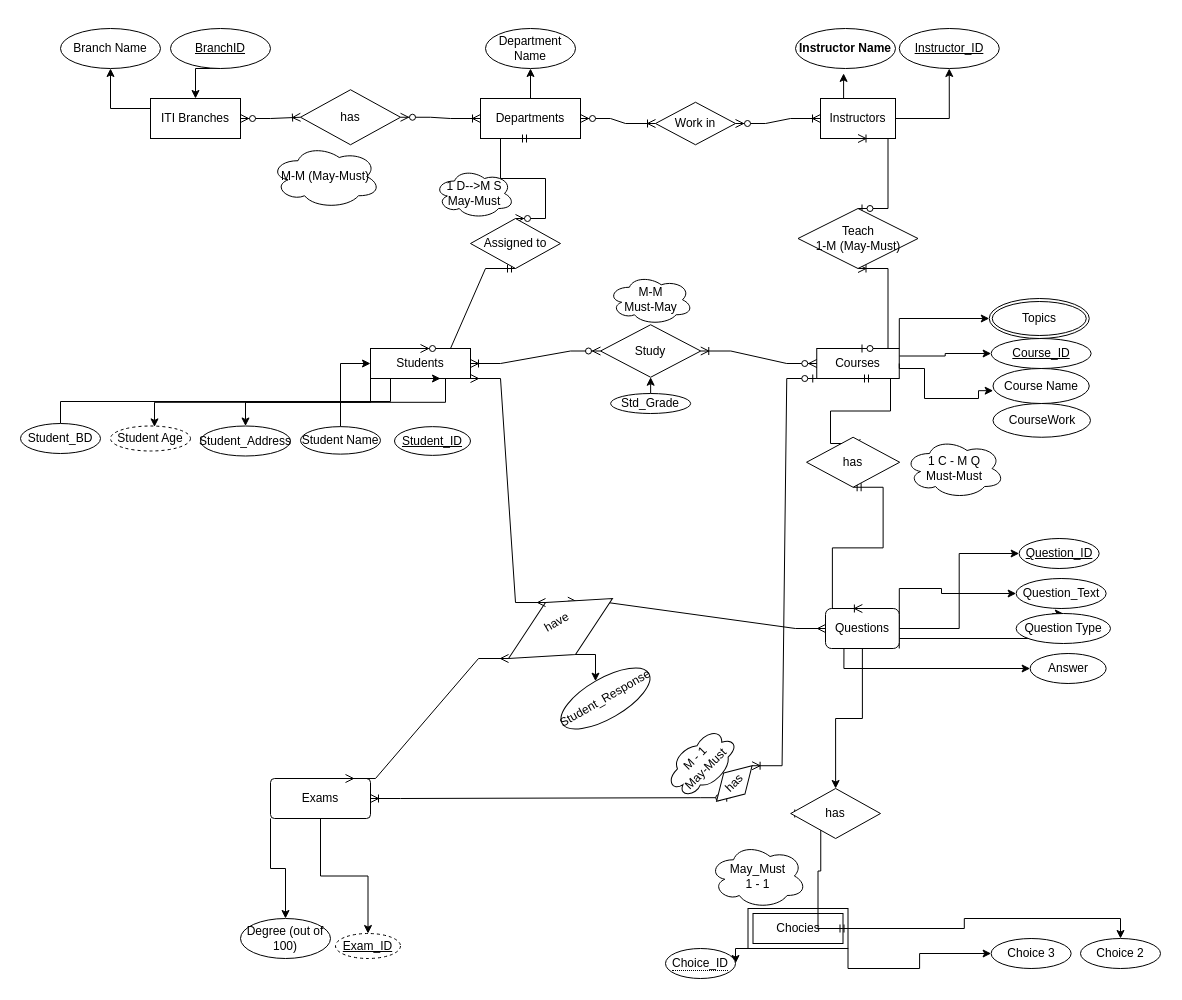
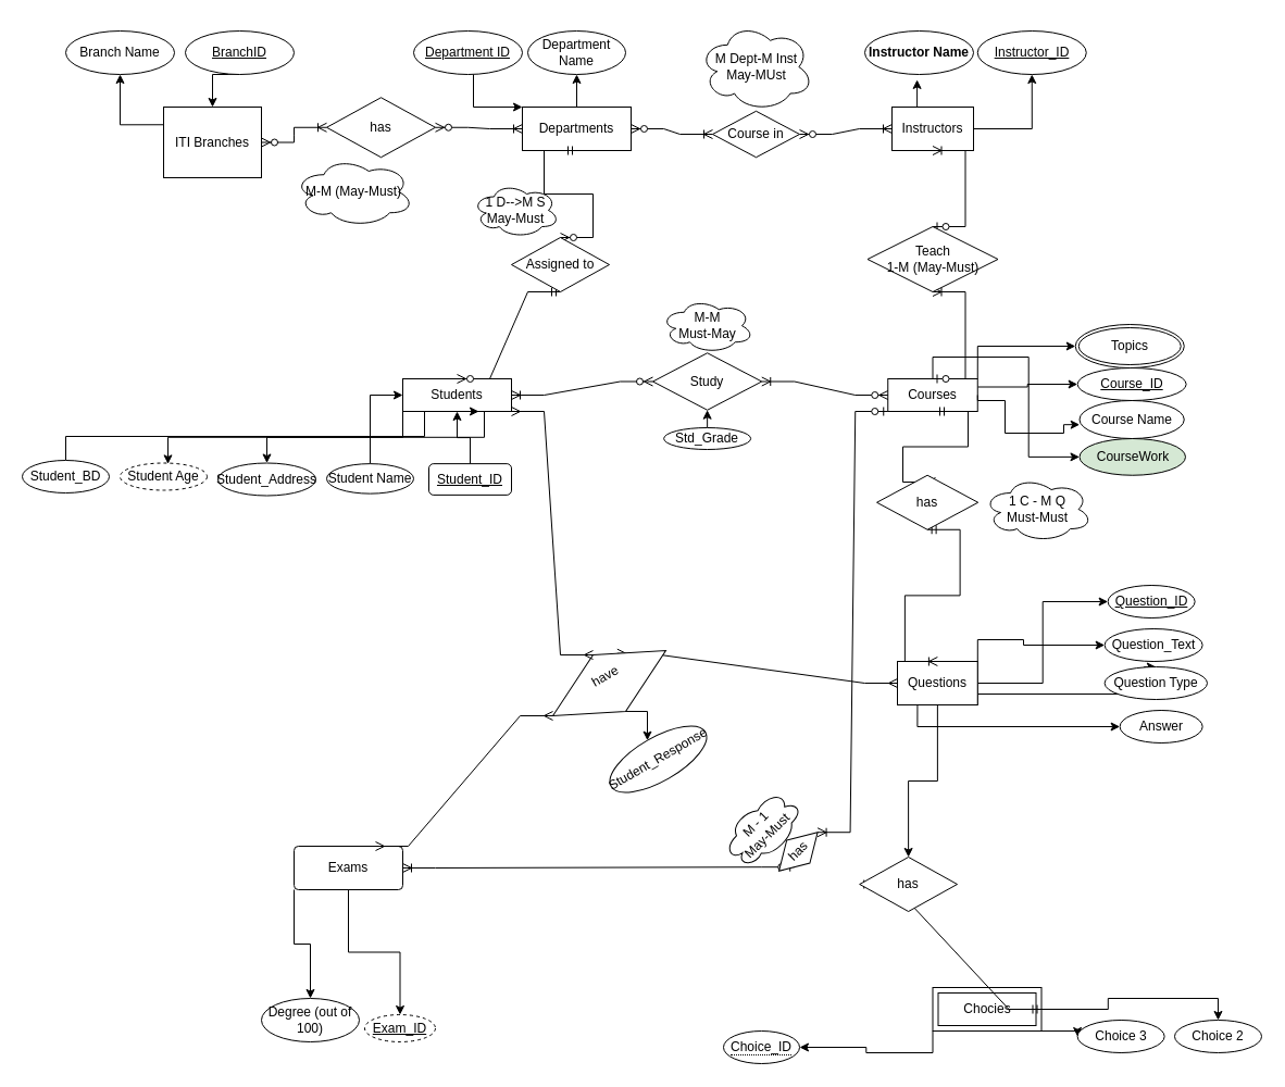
+ <mxCell id="15" value="Department ID" style="ellipse;whiteSpace=wrap;html=1;align=center;fontStyle=4;" parent="1" vertex="1"><mxGeometry x="380" y="28" width="100" height="40" as="geometry" /></mxCell>
+ <mxCell id="37" value="M Dept-M Inst&lt;br&gt;May-MUst" style="ellipse;shape=cloud;whiteSpace=wrap;html=1;align=center;" parent="1" vertex="1"><mxGeometry x="642.5" y="20.5" width="105" height="81.25" as="geometry" /></mxCell>
+ <mxCell id="14" value="" style="edgeStyle=orthogonalEdgeStyle;rounded=0;orthogonalLoop=1;jettySize=auto;html=1;" parent="1" source="15" target="9" edge="1"><mxGeometry relative="1" as="geometry"><Array as="points"><mxPoint x="435" y="98" /></Array></mxGeometry></mxCell>
- <mxCell id="3" value="ITI Branches" style="whiteSpace=wrap;html=1;align=center;" parent="1" vertex="1"><mxGeometry x="150" y="98" width="90" height="40" as="geometry" /></mxCell>
+ <mxCell id="3" value="ITI Branches" style="whiteSpace=wrap;html=1;align=center;" parent="1" vertex="1"><mxGeometry x="150" y="98" width="90" height="65" as="geometry" /></mxCell>
- <mxCell id="90" value="Work in" style="shape=rhombus;perimeter=rhombusPerimeter;whiteSpace=wrap;html=1;align=center;" parent="1" vertex="1"><mxGeometry x="655" y="101.75" width="80" height="42.5" as="geometry" /></mxCell>
+ <mxCell id="90" value="Course in" style="shape=rhombus;perimeter=rhombusPerimeter;whiteSpace=wrap;html=1;align=center;" parent="1" vertex="1"><mxGeometry x="655" y="101.75" width="80" height="42.5" as="geometry" /></mxCell>
+ <mxCell id="24" style="edgeStyle=orthogonalEdgeStyle;rounded=0;orthogonalLoop=1;jettySize=auto;html=1;exitX=0.5;exitY=0;exitDx=0;exitDy=0;entryX=0;entryY=0.5;entryDx=0;entryDy=0;" parent="1" source="25" target="87" edge="1"><mxGeometry relative="1" as="geometry" /></mxCell>
+ <mxCell id="32" style="edgeStyle=orthogonalEdgeStyle;rounded=0;orthogonalLoop=1;jettySize=auto;html=1;exitX=0.5;exitY=0;exitDx=0;exitDy=0;entryX=0.5;entryY=1;entryDx=0;entryDy=0;" parent="1" source="33" target="7" edge="1"><mxGeometry relative="1" as="geometry" /></mxCell>
- <mxCell id="87" value="CourseWork" style="ellipse;whiteSpace=wrap;html=1;align=center;" parent="1" vertex="1"><mxGeometry x="992.5" y="403" width="97.5" height="33.75" as="geometry" /></mxCell>
+ <mxCell id="87" value="CourseWork" style="ellipse;whiteSpace=wrap;html=1;align=center;fillColor=#d5e8d4;" parent="1" vertex="1"><mxGeometry x="992.5" y="403" width="97.5" height="33.75" as="geometry" /></mxCell>
- <mxCell id="33" value="Student_ID" style="ellipse;whiteSpace=wrap;html=1;align=center;fontStyle=4;" parent="1" vertex="1"><mxGeometry x="394" y="426.13" width="76" height="28.75" as="geometry" /></mxCell>
+ <mxCell id="33" value="Student_ID" style="whiteSpace=wrap;html=1;align=center;fontStyle=4;rounded=1;" parent="1" vertex="1"><mxGeometry x="394" y="426.13" width="76" height="28.75" as="geometry" /></mxCell>
- <mxCell id="50" value="Questions" style="whiteSpace=wrap;html=1;align=center;rounded=1;" parent="1" vertex="1"><mxGeometry x="825" y="608" width="73.75" height="40" as="geometry" /></mxCell>
+ <mxCell id="50" value="Questions" style="whiteSpace=wrap;html=1;align=center;" parent="1" vertex="1"><mxGeometry x="825" y="608" width="73.75" height="40" as="geometry" /></mxCell>
- <mxCell id="68" value="May_Must&lt;br&gt;1 - 1" style="ellipse;shape=cloud;whiteSpace=wrap;html=1;align=center;" parent="1" vertex="1"><mxGeometry x="708.69" y="843" width="97.37" height="65" as="geometry" /></mxCell>
- <mxCell id="64" value="Chocies" style="shape=ext;margin=3;double=1;whiteSpace=wrap;html=1;align=center;" parent="1" vertex="1"><mxGeometry x="747.5" y="908" width="100" height="40" as="geometry" /></mxCell>
+ <mxCell id="64" value="Chocies" style="shape=ext;margin=3;double=1;whiteSpace=wrap;html=1;align=center;" parent="1" vertex="1"><mxGeometry x="857.5" y="908" width="100" height="40" as="geometry" /></mxCell>
